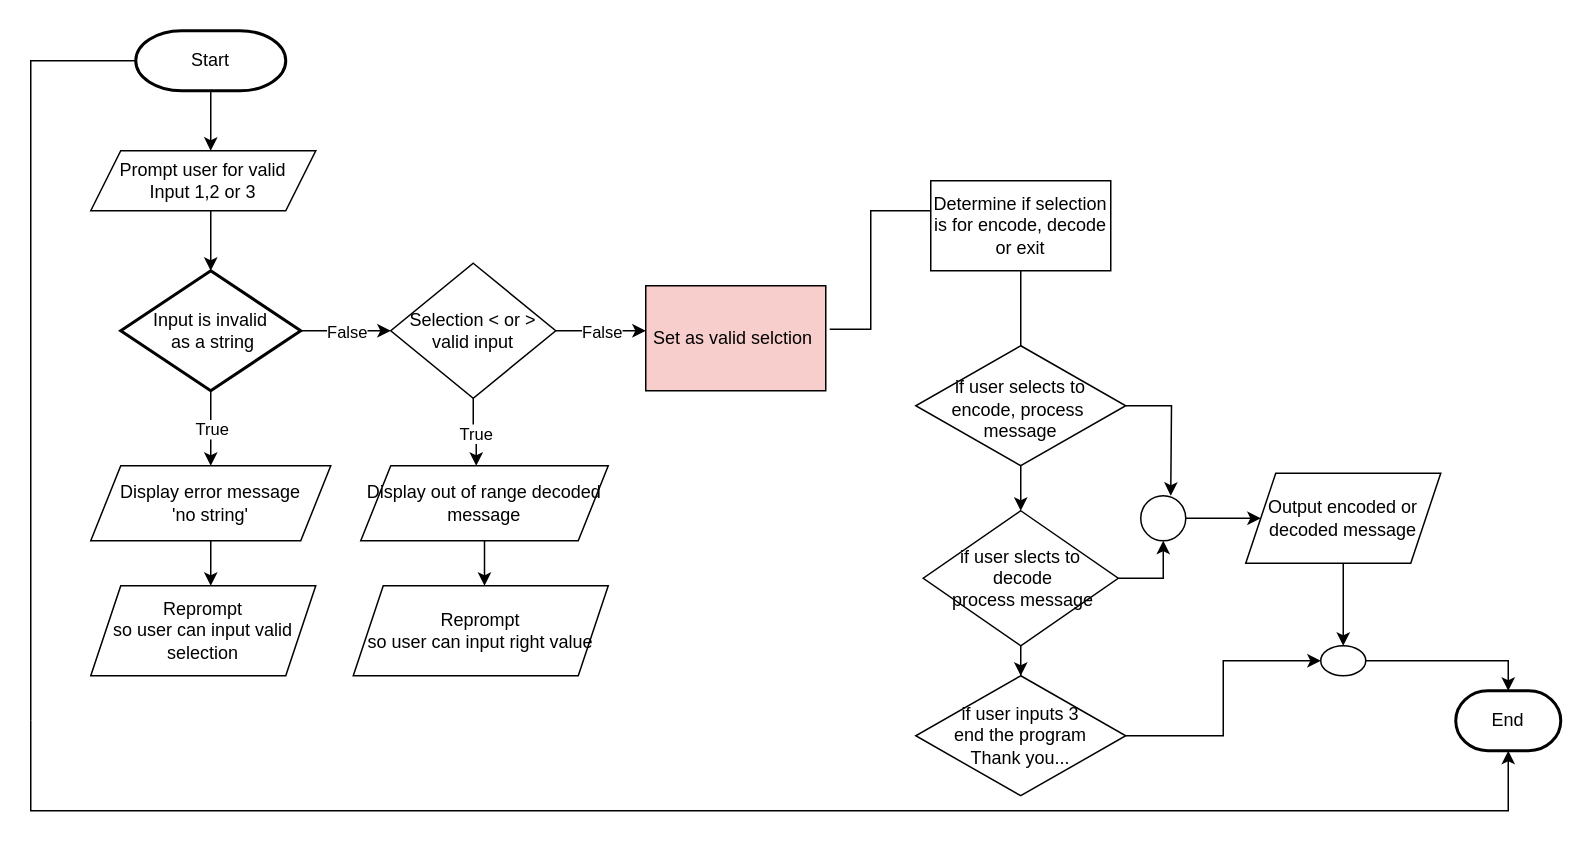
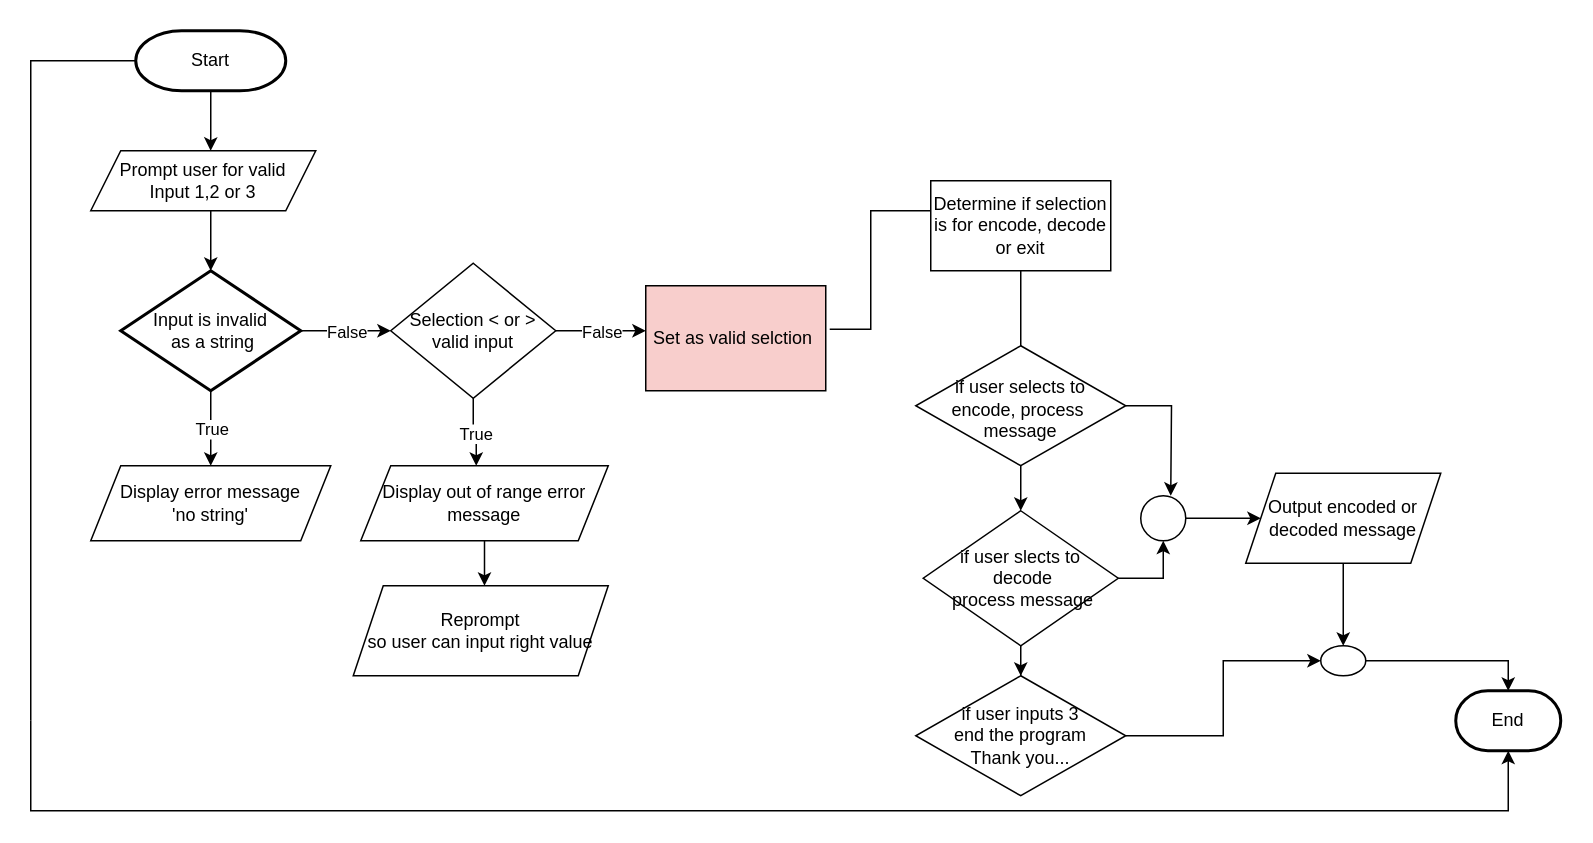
- <mxCell id="19" value="Display out of range decoded message" style="shape=parallelogram;perimeter=parallelogramPerimeter;whiteSpace=wrap;html=1;fixedSize=1;" parent="1" vertex="1"><mxGeometry x="240" y="310" width="165" height="50" as="geometry" /></mxCell>
+ <mxCell id="19" value="Display out of range error message" style="shape=parallelogram;perimeter=parallelogramPerimeter;whiteSpace=wrap;html=1;fixedSize=1;" parent="1" vertex="1"><mxGeometry x="240" y="310" width="165" height="50" as="geometry" /></mxCell>
- <mxCell id="11" value="" style="edgeStyle=orthogonalEdgeStyle;rounded=0;orthogonalLoop=1;jettySize=auto;html=1;" edge="1" parent="1" source="12" target="41"><mxGeometry relative="1" as="geometry"><Array as="points"><mxPoint x="140" y="380" /><mxPoint x="140" y="380" /></Array></mxGeometry></mxCell>
- <mxCell id="41" value="Reprompt &lt;br&gt;so user can input valid selection" style="shape=parallelogram;perimeter=parallelogramPerimeter;whiteSpace=wrap;html=1;fixedSize=1;" vertex="1" parent="1"><mxGeometry x="60" y="390" width="150" height="60" as="geometry" /></mxCell>
